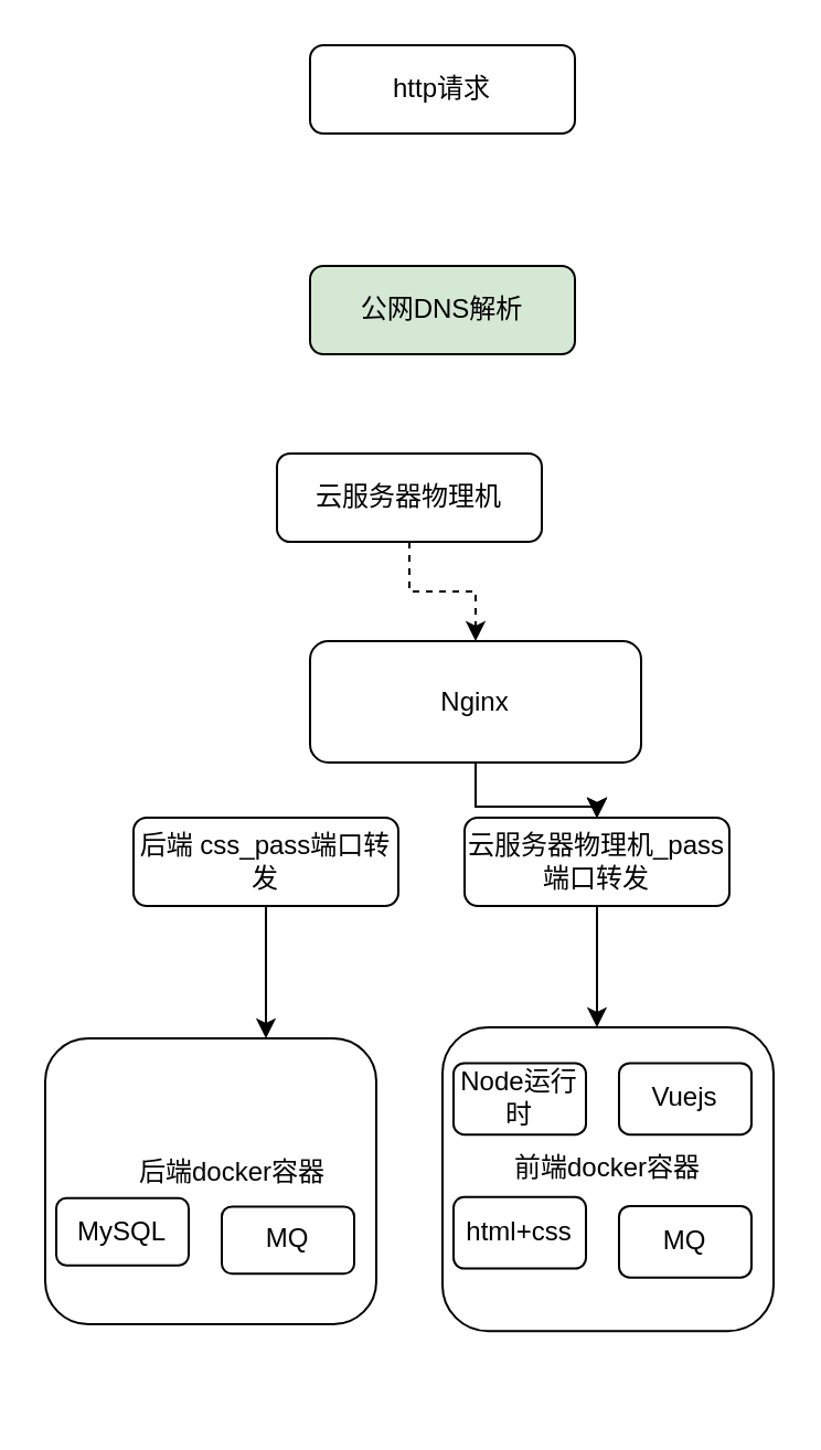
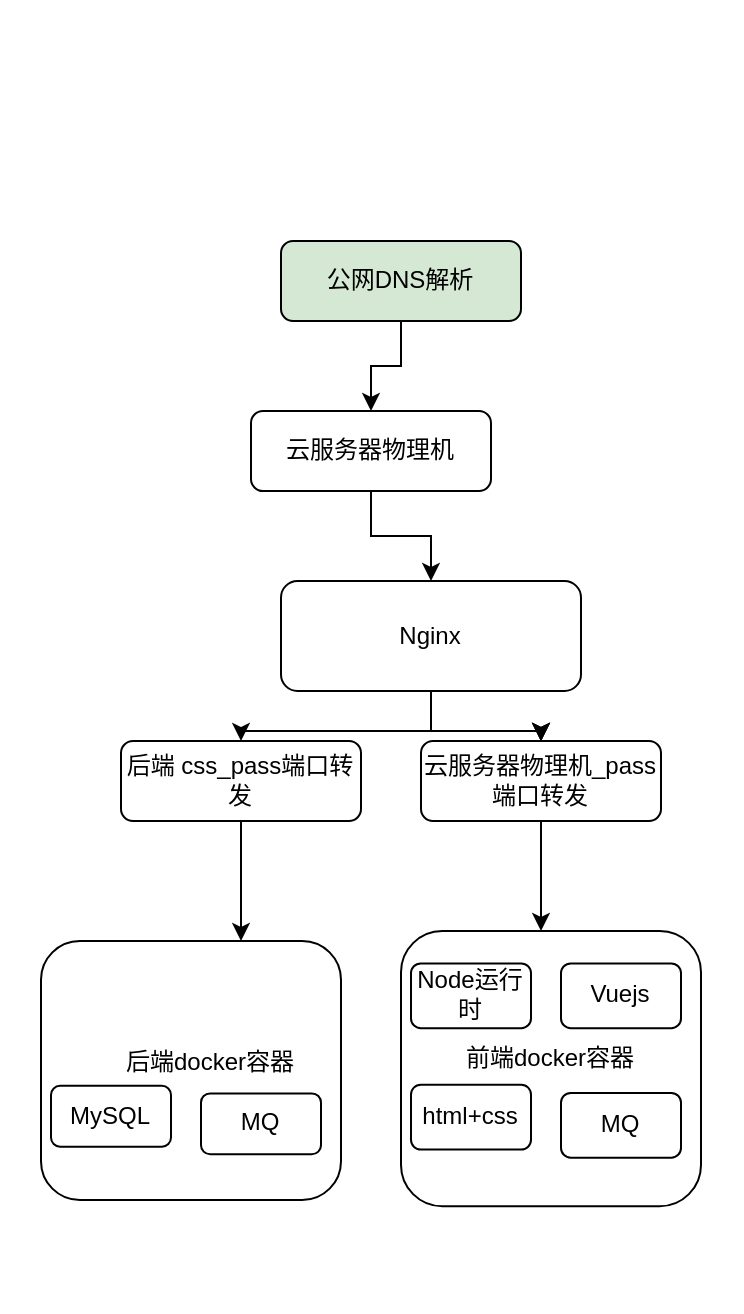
- <mxCell id="22" value="http请求" style="rounded=1;whiteSpace=wrap;html=1;fontSize=12;glass=0;strokeWidth=1;shadow=0;" vertex="1" parent="16"><mxGeometry x="80" width="120" height="40" as="geometry" /></mxCell>
+ <mxCell id="19" value="" style="edgeStyle=orthogonalEdgeStyle;rounded=0;orthogonalLoop=1;jettySize=auto;html=1;" edge="1" parent="16" source="17" target="18"><mxGeometry relative="1" as="geometry" /></mxCell>
- <mxCell id="21" value="" style="edgeStyle=orthogonalEdgeStyle;rounded=0;orthogonalLoop=1;jettySize=auto;html=1;dashed=1;" edge="1" parent="16" source="18" target="20"><mxGeometry relative="1" as="geometry" /></mxCell>
+ <mxCell id="21" value="" style="edgeStyle=orthogonalEdgeStyle;rounded=0;orthogonalLoop=1;jettySize=auto;html=1;" edge="1" parent="16" source="18" target="20"><mxGeometry relative="1" as="geometry" /></mxCell>
+ <mxCell id="24" value="" style="edgeStyle=orthogonalEdgeStyle;rounded=0;orthogonalLoop=1;jettySize=auto;html=1;" edge="1" parent="16" source="20" target="23"><mxGeometry relative="1" as="geometry" /></mxCell>
